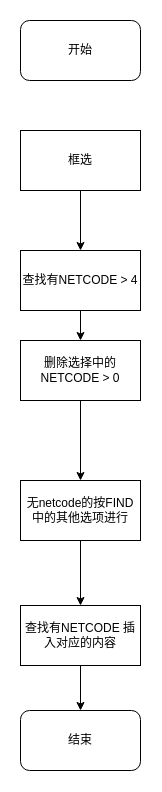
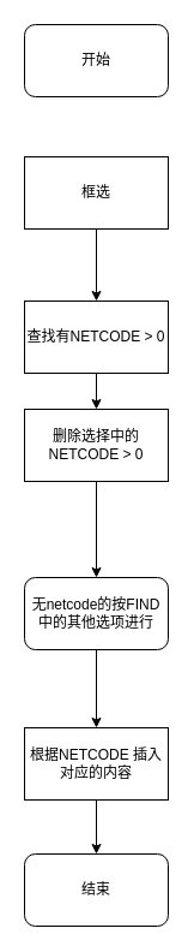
- <mxCell id="5" value="查找有NETCODE &amp;gt; 4" style="rounded=0;whiteSpace=wrap;html=1;" vertex="1" parent="1"><mxGeometry x="20" y="250" width="120" height="60" as="geometry" /></mxCell>
+ <mxCell id="5" value="查找有NETCODE &amp;gt; 0" style="rounded=0;whiteSpace=wrap;html=1;" vertex="1" parent="1"><mxGeometry x="20" y="250" width="120" height="60" as="geometry" /></mxCell>
- <mxCell id="9" value="无netcode的按FIND 中的其他选项进行" style="rounded=0;whiteSpace=wrap;html=1;" vertex="1" parent="1"><mxGeometry x="20" y="480" width="120" height="60" as="geometry" /></mxCell>
+ <mxCell id="9" value="无netcode的按FIND 中的其他选项进行" style="whiteSpace=wrap;html=1;rounded=1;" vertex="1" parent="1"><mxGeometry x="20" y="480" width="120" height="60" as="geometry" /></mxCell>
- <mxCell id="11" value="查找有NETCODE 插入对应的内容" style="rounded=0;whiteSpace=wrap;html=1;" vertex="1" parent="1"><mxGeometry x="20" y="605" width="120" height="60" as="geometry" /></mxCell>
+ <mxCell id="11" value="根据NETCODE 插入对应的内容" style="rounded=0;whiteSpace=wrap;html=1;" vertex="1" parent="1"><mxGeometry x="20" y="605" width="120" height="60" as="geometry" /></mxCell>
